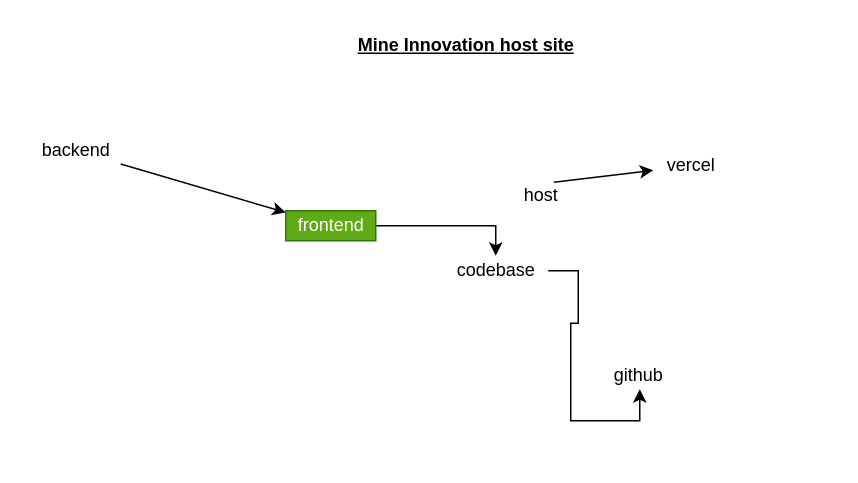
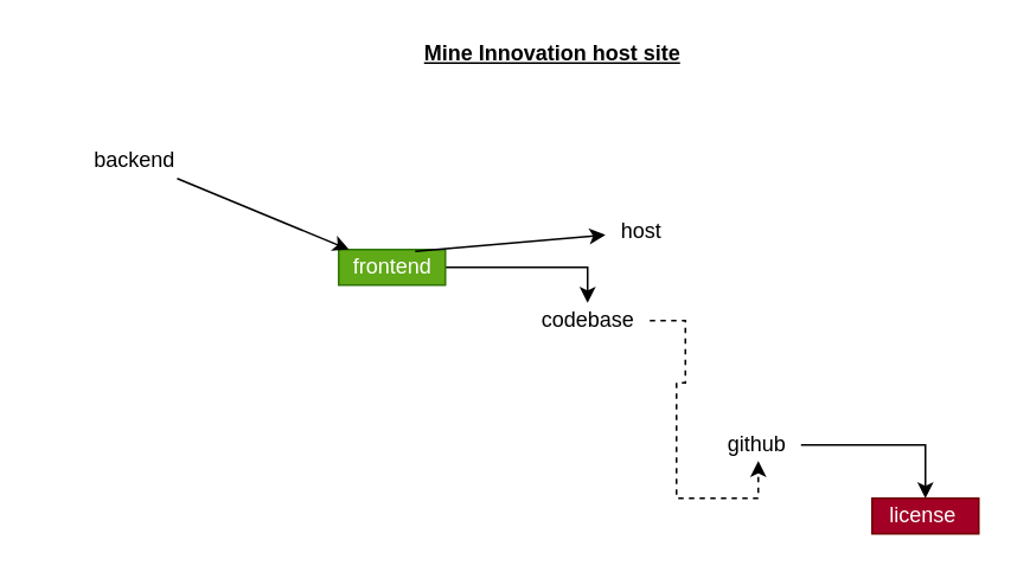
- <mxCell id="3" value="backend" style="text;html=1;align=center;verticalAlign=middle;resizable=0;points=[];autosize=1;" vertex="1" parent="1"><mxGeometry x="20" y="90" width="60" height="20" as="geometry" /></mxCell>
+ <mxCell id="3" value="backend" style="text;html=1;align=center;verticalAlign=middle;resizable=0;points=[];autosize=1;" vertex="1" parent="1"><mxGeometry x="45" y="80" width="60" height="20" as="geometry" /></mxCell>
- <mxCell id="6" value="vercel" style="text;html=1;align=center;verticalAlign=middle;resizable=0;points=[];autosize=1;" vertex="1" parent="1"><mxGeometry x="435" y="100" width="50" height="20" as="geometry" /></mxCell>
- <mxCell id="12" value="" style="endArrow=classic;html=1;exitX=0.717;exitY=0.05;exitDx=0;exitDy=0;exitPerimeter=0;" edge="1" parent="1" source="13" target="6"><mxGeometry width="50" height="50" relative="1" as="geometry"><mxPoint x="280" y="240" as="sourcePoint" /><mxPoint x="330" y="190" as="targetPoint" /></mxGeometry></mxCell>
+ <mxCell id="14" value="" style="endArrow=classic;html=1;exitX=0.717;exitY=0.05;exitDx=0;exitDy=0;exitPerimeter=0;" edge="1" parent="1" source="5" target="13"><mxGeometry width="50" height="50" relative="1" as="geometry"><mxPoint x="233.02" y="161" as="sourcePoint" /><mxPoint x="435" y="115.617" as="targetPoint" /></mxGeometry></mxCell>
- <mxCell id="7" style="edgeStyle=orthogonalEdgeStyle;rounded=0;orthogonalLoop=1;jettySize=auto;html=1;entryX=0.52;entryY=0.95;entryDx=0;entryDy=0;entryPerimeter=0;" edge="1" parent="1" source="8" target="10"><mxGeometry relative="1" as="geometry" /></mxCell>
+ <mxCell id="7" style="edgeStyle=orthogonalEdgeStyle;rounded=0;orthogonalLoop=1;jettySize=auto;html=1;entryX=0.52;entryY=0.95;entryDx=0;entryDy=0;entryPerimeter=0;dashed=1;" edge="1" parent="1" source="8" target="10"><mxGeometry relative="1" as="geometry" /></mxCell>
+ <mxCell id="9" style="edgeStyle=orthogonalEdgeStyle;rounded=0;orthogonalLoop=1;jettySize=auto;html=1;" edge="1" parent="1" source="10" target="11"><mxGeometry relative="1" as="geometry" /></mxCell>
+ <mxCell id="11" value="license&amp;nbsp;" style="text;html=1;align=center;verticalAlign=middle;resizable=0;points=[];autosize=1;fillColor=#a20025;strokeColor=#6F0000;fontColor=#ffffff;" vertex="1" parent="1"><mxGeometry x="490" y="280" width="60" height="20" as="geometry" /></mxCell>
